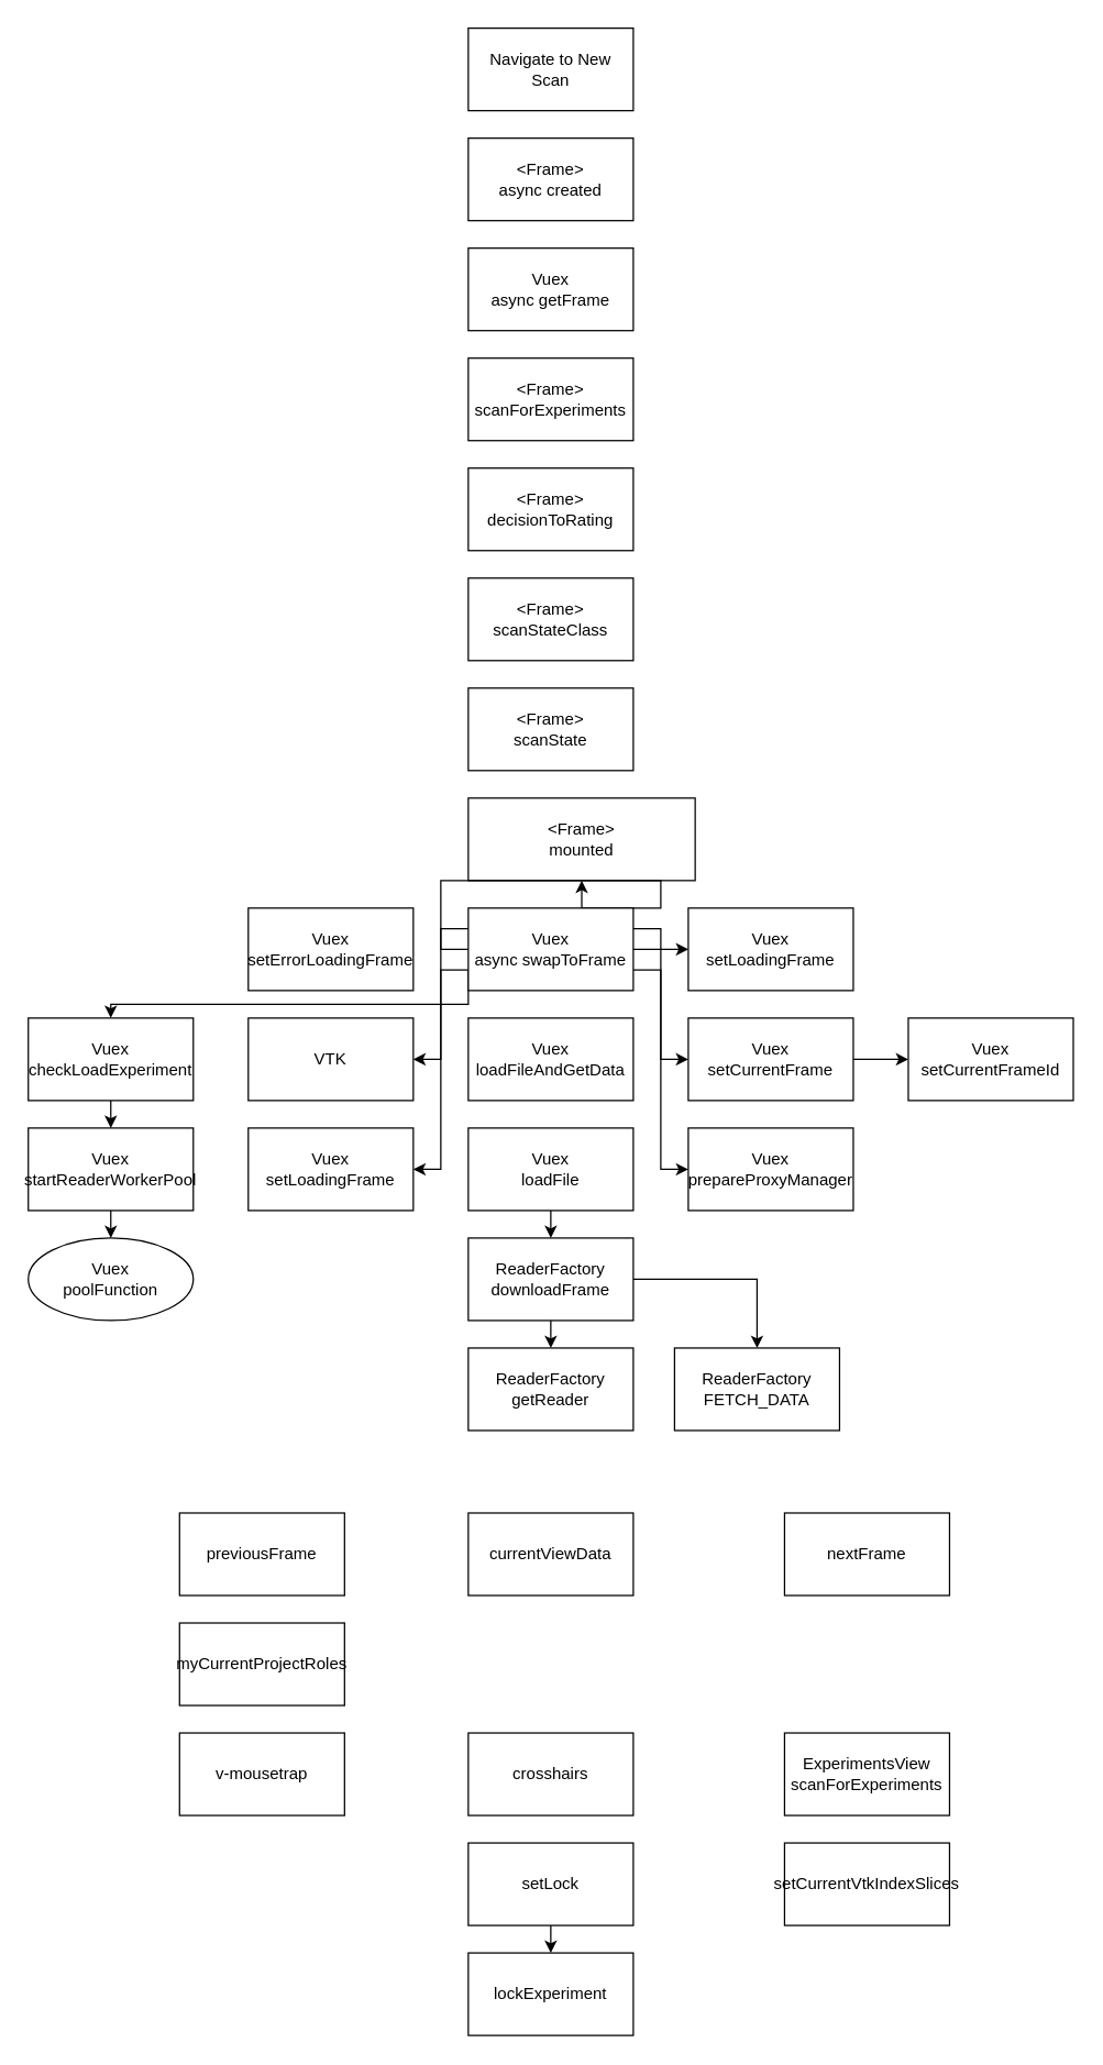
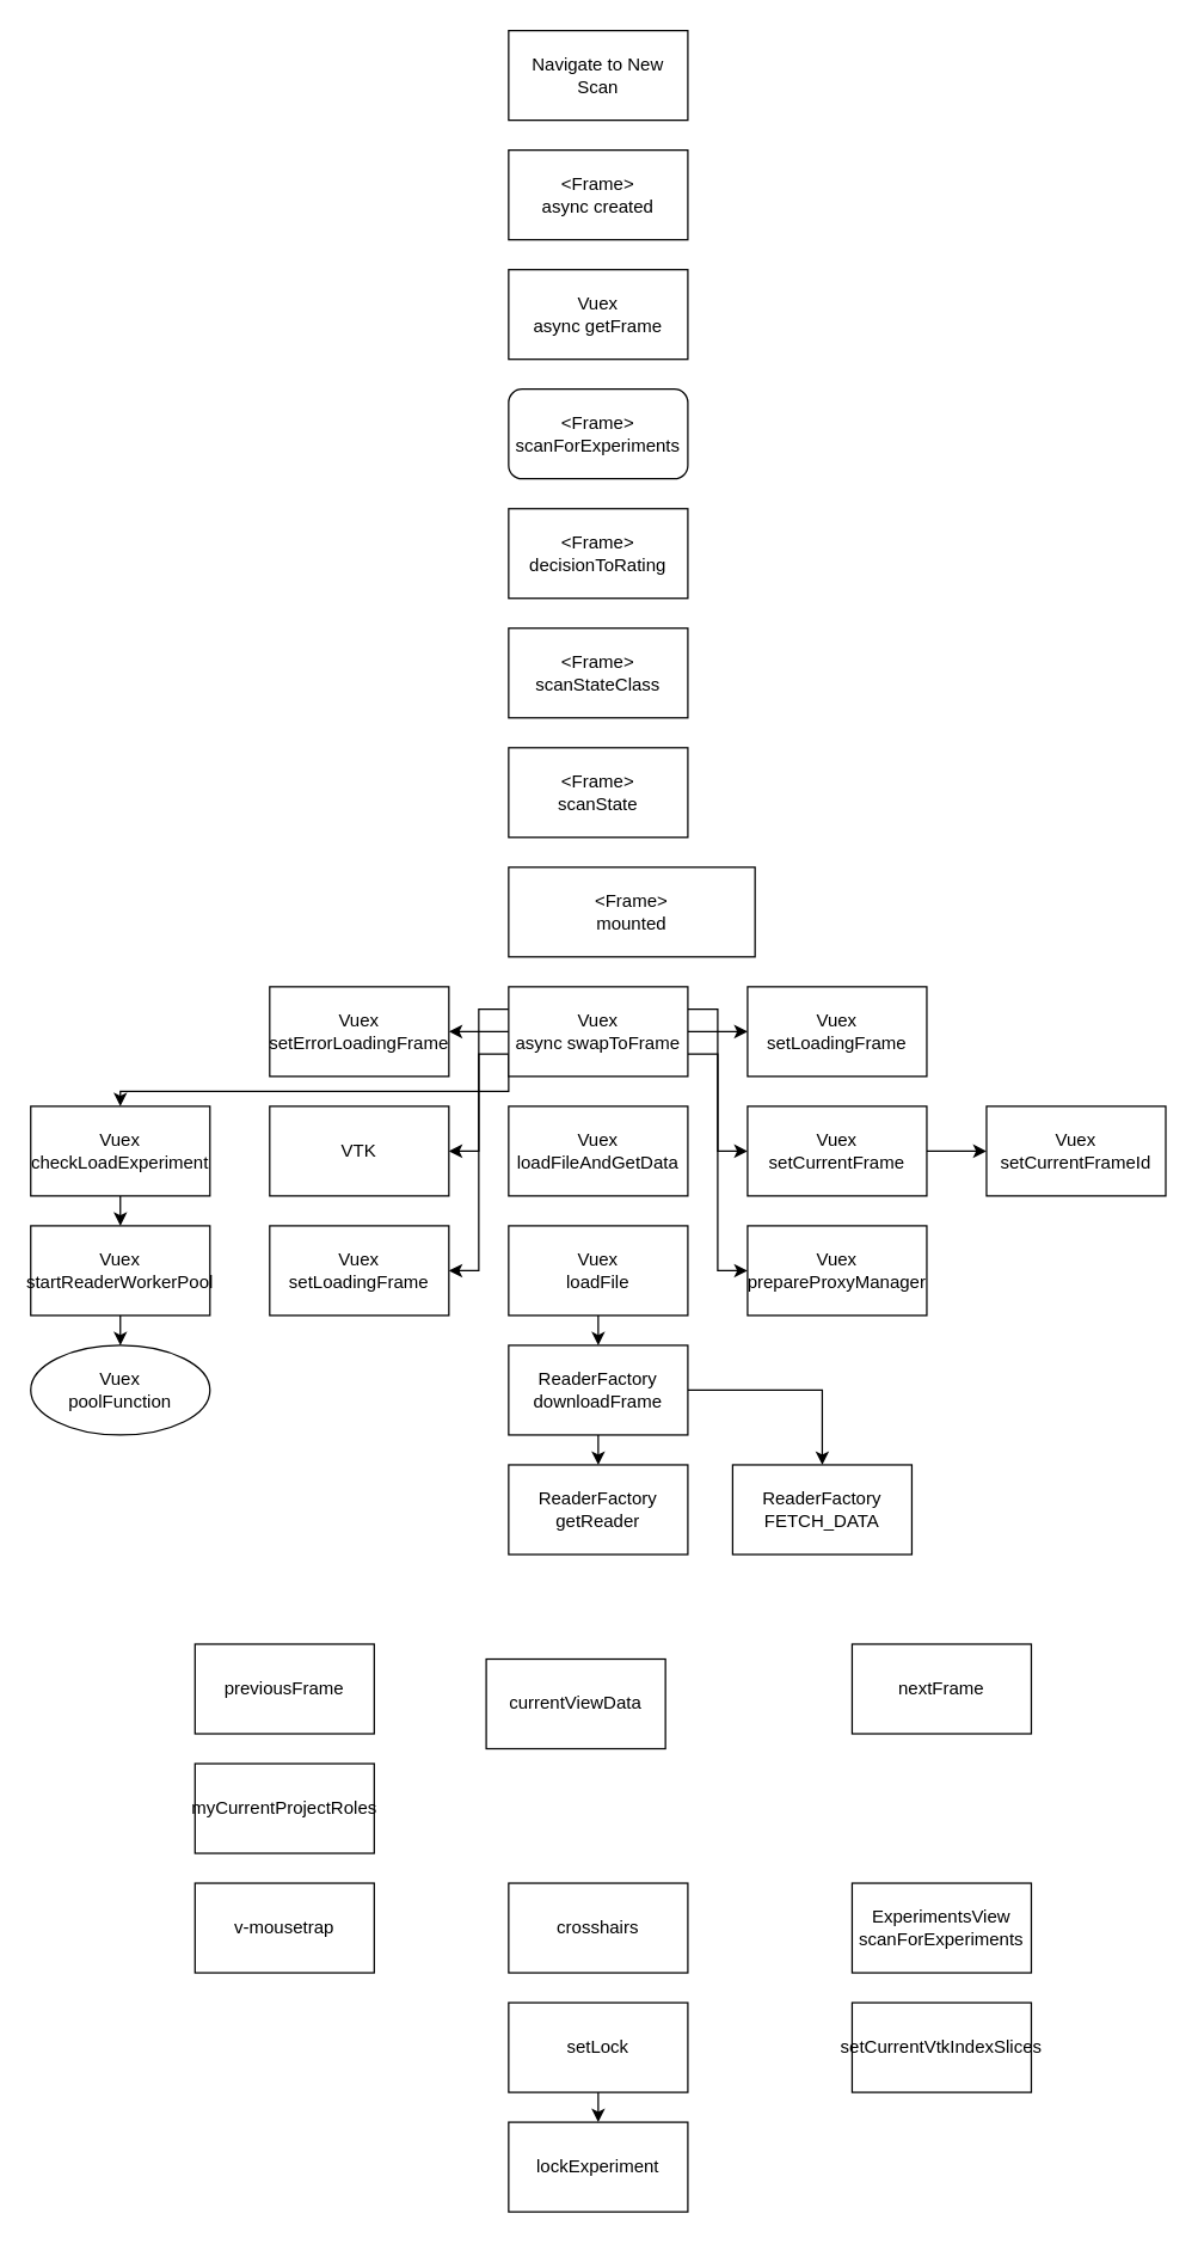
- <mxCell id="5" value="&amp;lt;Frame&amp;gt;&lt;br&gt;scanForExperiments" style="rounded=0;whiteSpace=wrap;html=1;" vertex="1" parent="1"><mxGeometry x="340" y="260" width="120" height="60" as="geometry" /></mxCell>
+ <mxCell id="5" value="&amp;lt;Frame&amp;gt;&lt;br&gt;scanForExperiments" style="whiteSpace=wrap;html=1;rounded=1;" vertex="1" parent="1"><mxGeometry x="340" y="260" width="120" height="60" as="geometry" /></mxCell>
- <mxCell id="11" style="edgeStyle=orthogonalEdgeStyle;rounded=0;orthogonalLoop=1;jettySize=auto;html=1;exitX=0;exitY=0.5;exitDx=0;exitDy=0;" edge="1" parent="1" source="17" target="9"><mxGeometry relative="1" as="geometry" /></mxCell>
+ <mxCell id="11" style="edgeStyle=orthogonalEdgeStyle;rounded=0;orthogonalLoop=1;jettySize=auto;html=1;exitX=0;exitY=0.5;exitDx=0;exitDy=0;" edge="1" parent="1" source="17" target="19"><mxGeometry relative="1" as="geometry" /></mxCell>
- <mxCell id="39" value="currentViewData" style="rounded=0;whiteSpace=wrap;html=1;" vertex="1" parent="1"><mxGeometry x="340" y="1100" width="120" height="60" as="geometry" /></mxCell>
+ <mxCell id="39" value="currentViewData" style="rounded=0;whiteSpace=wrap;html=1;" vertex="1" parent="1"><mxGeometry x="325" y="1110" width="120" height="60" as="geometry" /></mxCell>
